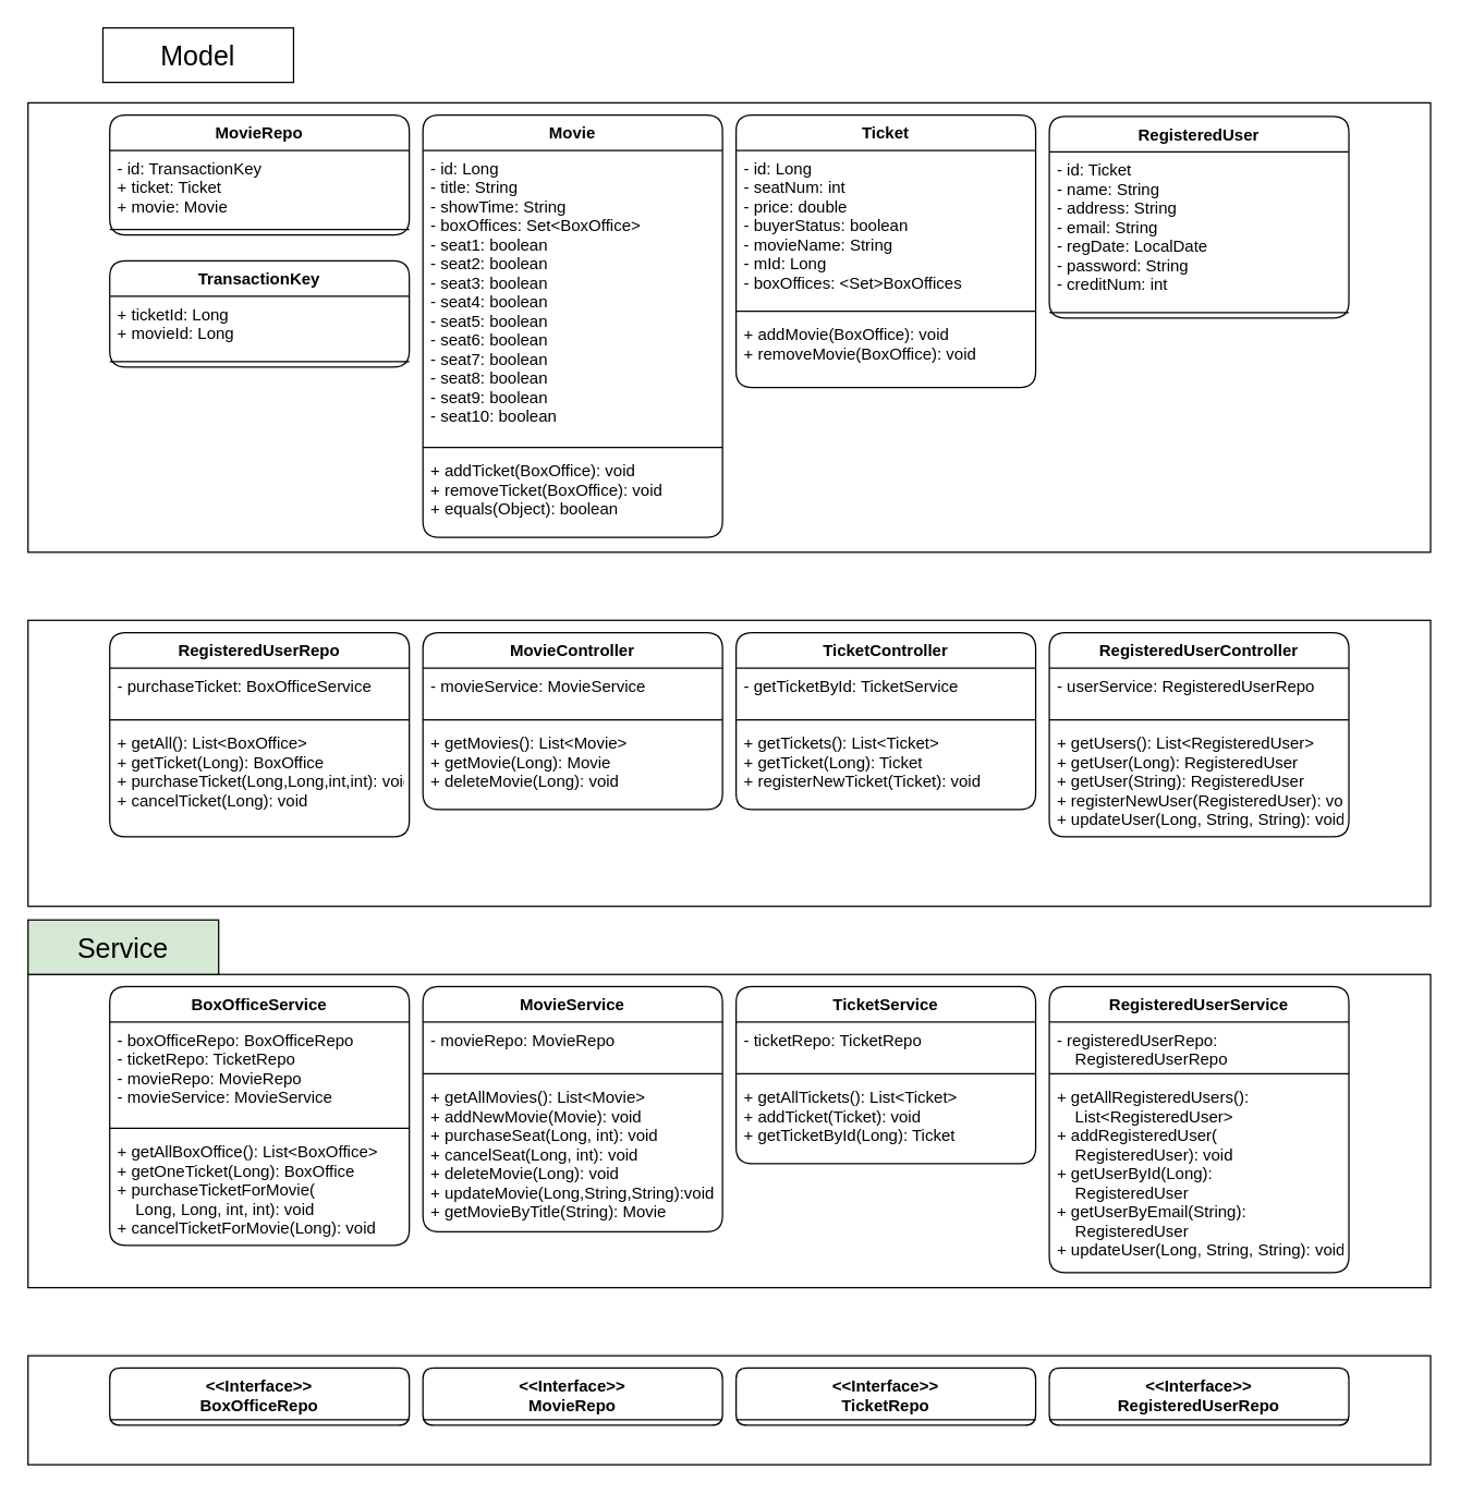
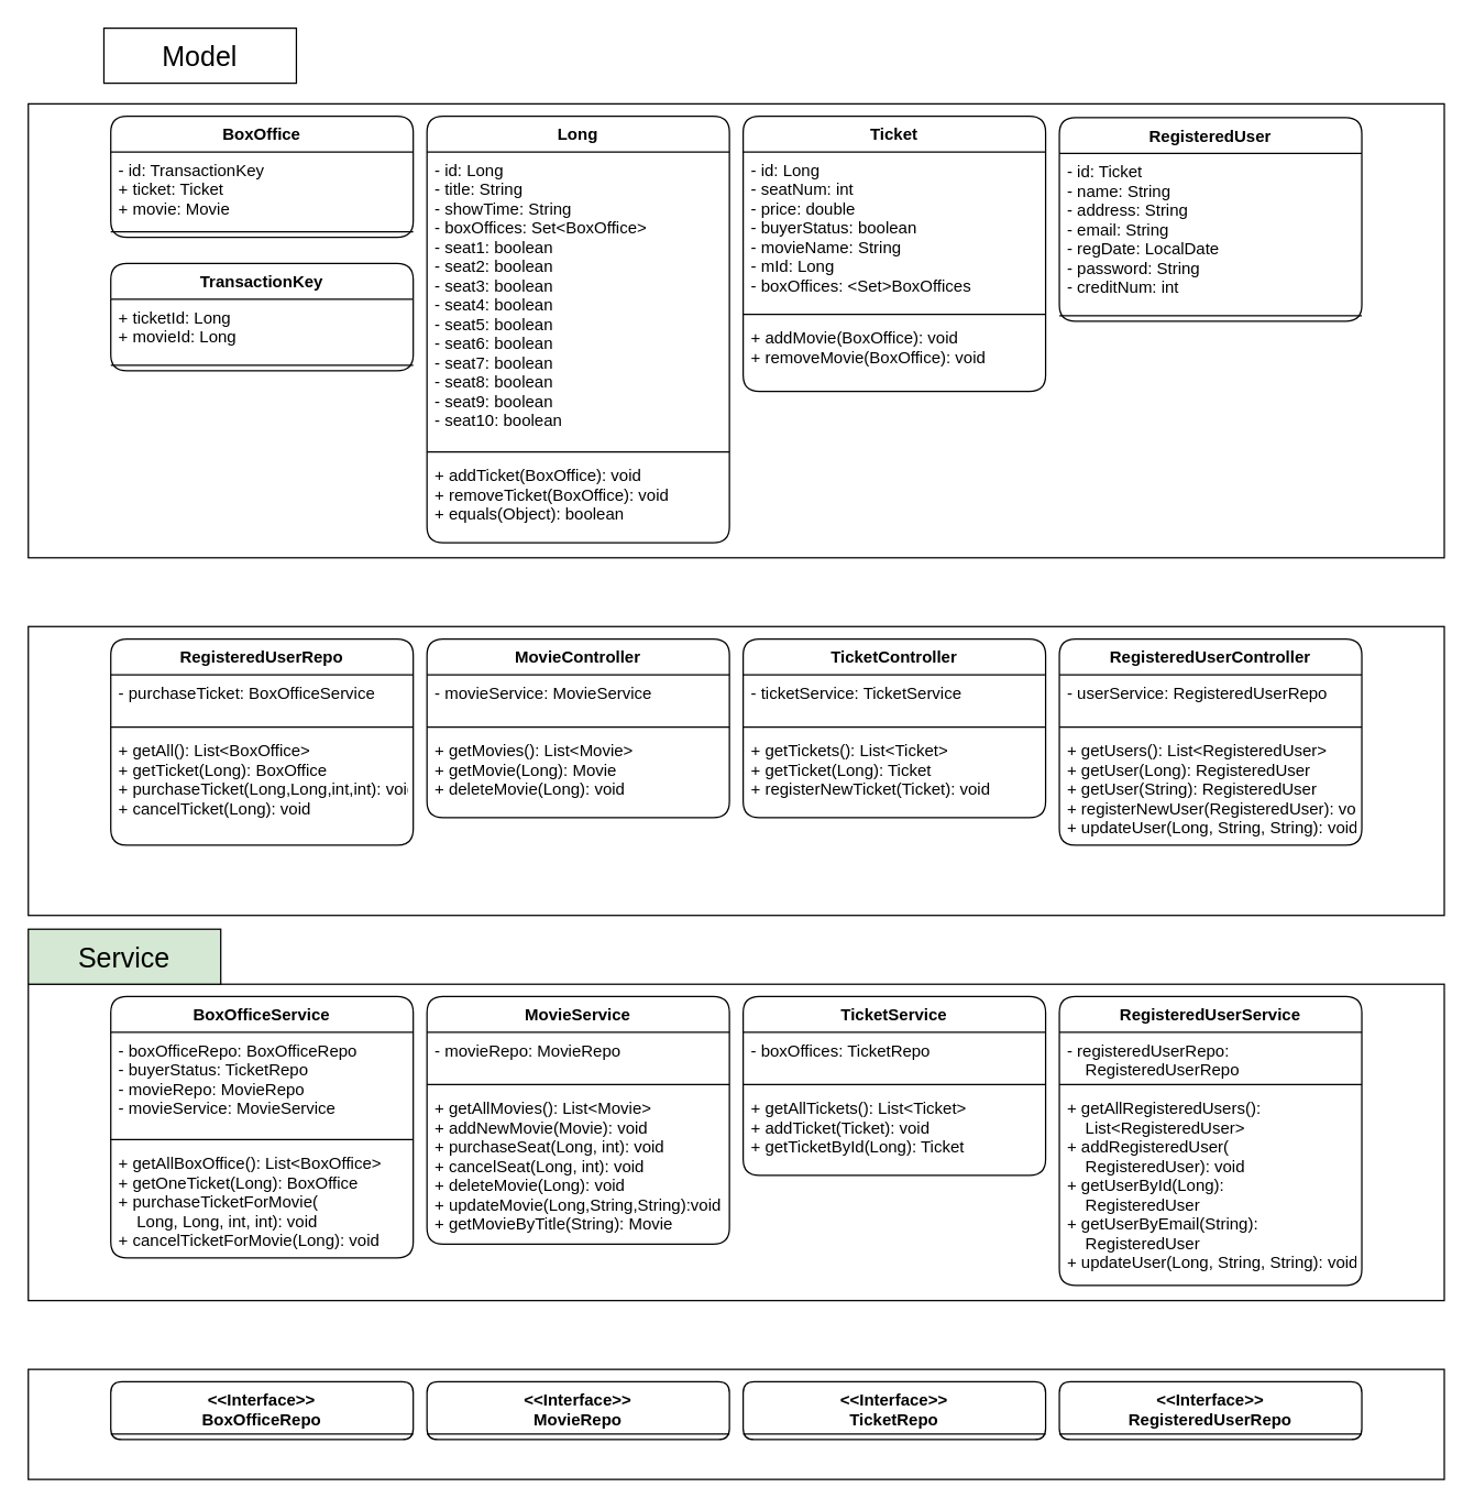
- <mxCell id="6" value="MovieRepo" style="swimlane;fontStyle=1;align=center;verticalAlign=top;childLayout=stackLayout;horizontal=1;startSize=26;horizontalStack=0;resizeParent=1;resizeParentMax=0;resizeLast=0;collapsible=1;marginBottom=0;rounded=1;" vertex="1" parent="1"><mxGeometry x="80" y="84" width="220" height="88" as="geometry" /></mxCell>
+ <mxCell id="6" value="BoxOffice" style="swimlane;fontStyle=1;align=center;verticalAlign=top;childLayout=stackLayout;horizontal=1;startSize=26;horizontalStack=0;resizeParent=1;resizeParentMax=0;resizeLast=0;collapsible=1;marginBottom=0;rounded=1;" vertex="1" parent="1"><mxGeometry x="80" y="84" width="220" height="88" as="geometry" /></mxCell>
- <mxCell id="9" value="Movie" style="swimlane;fontStyle=1;align=center;verticalAlign=top;childLayout=stackLayout;horizontal=1;startSize=26;horizontalStack=0;resizeParent=1;resizeParentMax=0;resizeLast=0;collapsible=1;marginBottom=0;rounded=1;" vertex="1" parent="1"><mxGeometry x="310" y="84" width="220" height="310" as="geometry" /></mxCell>
+ <mxCell id="9" value="Long" style="swimlane;fontStyle=1;align=center;verticalAlign=top;childLayout=stackLayout;horizontal=1;startSize=26;horizontalStack=0;resizeParent=1;resizeParentMax=0;resizeLast=0;collapsible=1;marginBottom=0;rounded=1;" vertex="1" parent="1"><mxGeometry x="310" y="84" width="220" height="310" as="geometry" /></mxCell>
- <mxCell id="32" value="- getTicketById: TicketService" style="text;strokeColor=none;fillColor=none;align=left;verticalAlign=top;spacingLeft=4;spacingRight=4;overflow=hidden;rotatable=0;points=[[0,0.5],[1,0.5]];portConstraint=eastwest;" vertex="1" parent="31"><mxGeometry y="26" width="220" height="34" as="geometry" /></mxCell>
+ <mxCell id="32" value="- ticketService: TicketService" style="text;strokeColor=none;fillColor=none;align=left;verticalAlign=top;spacingLeft=4;spacingRight=4;overflow=hidden;rotatable=0;points=[[0,0.5],[1,0.5]];portConstraint=eastwest;" vertex="1" parent="31"><mxGeometry y="26" width="220" height="34" as="geometry" /></mxCell>
- <mxCell id="60" value="- boxOfficeRepo: BoxOfficeRepo&#10;- ticketRepo: TicketRepo&#10;- movieRepo: MovieRepo&#10;- movieService: MovieService" style="text;strokeColor=none;fillColor=none;align=left;verticalAlign=top;spacingLeft=4;spacingRight=4;overflow=hidden;rotatable=0;points=[[0,0.5],[1,0.5]];portConstraint=eastwest;" vertex="1" parent="59"><mxGeometry y="26" width="220" height="74" as="geometry" /></mxCell>
+ <mxCell id="60" value="- boxOfficeRepo: BoxOfficeRepo&#10;- buyerStatus: TicketRepo&#10;- movieRepo: MovieRepo&#10;- movieService: MovieService" style="text;strokeColor=none;fillColor=none;align=left;verticalAlign=top;spacingLeft=4;spacingRight=4;overflow=hidden;rotatable=0;points=[[0,0.5],[1,0.5]];portConstraint=eastwest;" vertex="1" parent="59"><mxGeometry y="26" width="220" height="74" as="geometry" /></mxCell>
- <mxCell id="48" value="- ticketRepo: TicketRepo" style="text;strokeColor=none;fillColor=none;align=left;verticalAlign=top;spacingLeft=4;spacingRight=4;overflow=hidden;rotatable=0;points=[[0,0.5],[1,0.5]];portConstraint=eastwest;" vertex="1" parent="47"><mxGeometry y="26" width="220" height="34" as="geometry" /></mxCell>
+ <mxCell id="48" value="- boxOffices: TicketRepo" style="text;strokeColor=none;fillColor=none;align=left;verticalAlign=top;spacingLeft=4;spacingRight=4;overflow=hidden;rotatable=0;points=[[0,0.5],[1,0.5]];portConstraint=eastwest;" vertex="1" parent="47"><mxGeometry y="26" width="220" height="34" as="geometry" /></mxCell>
